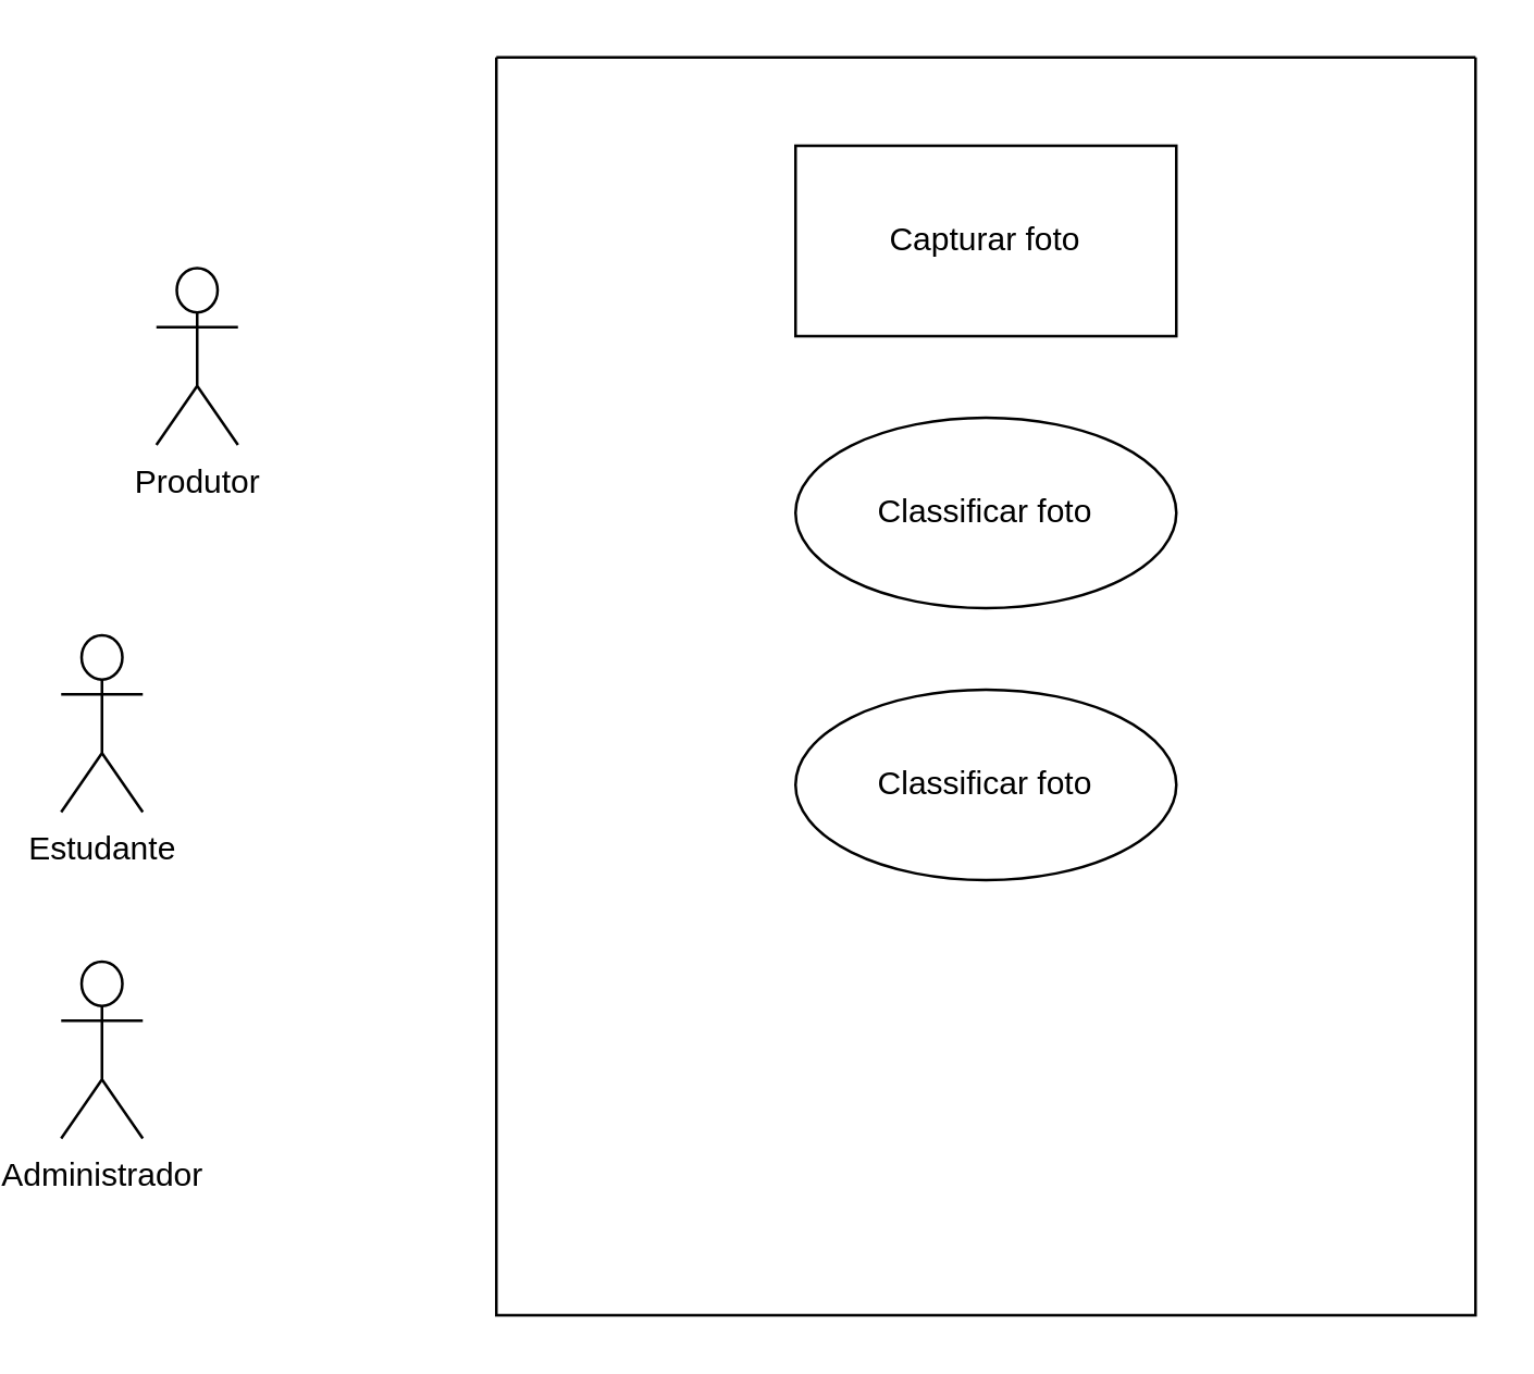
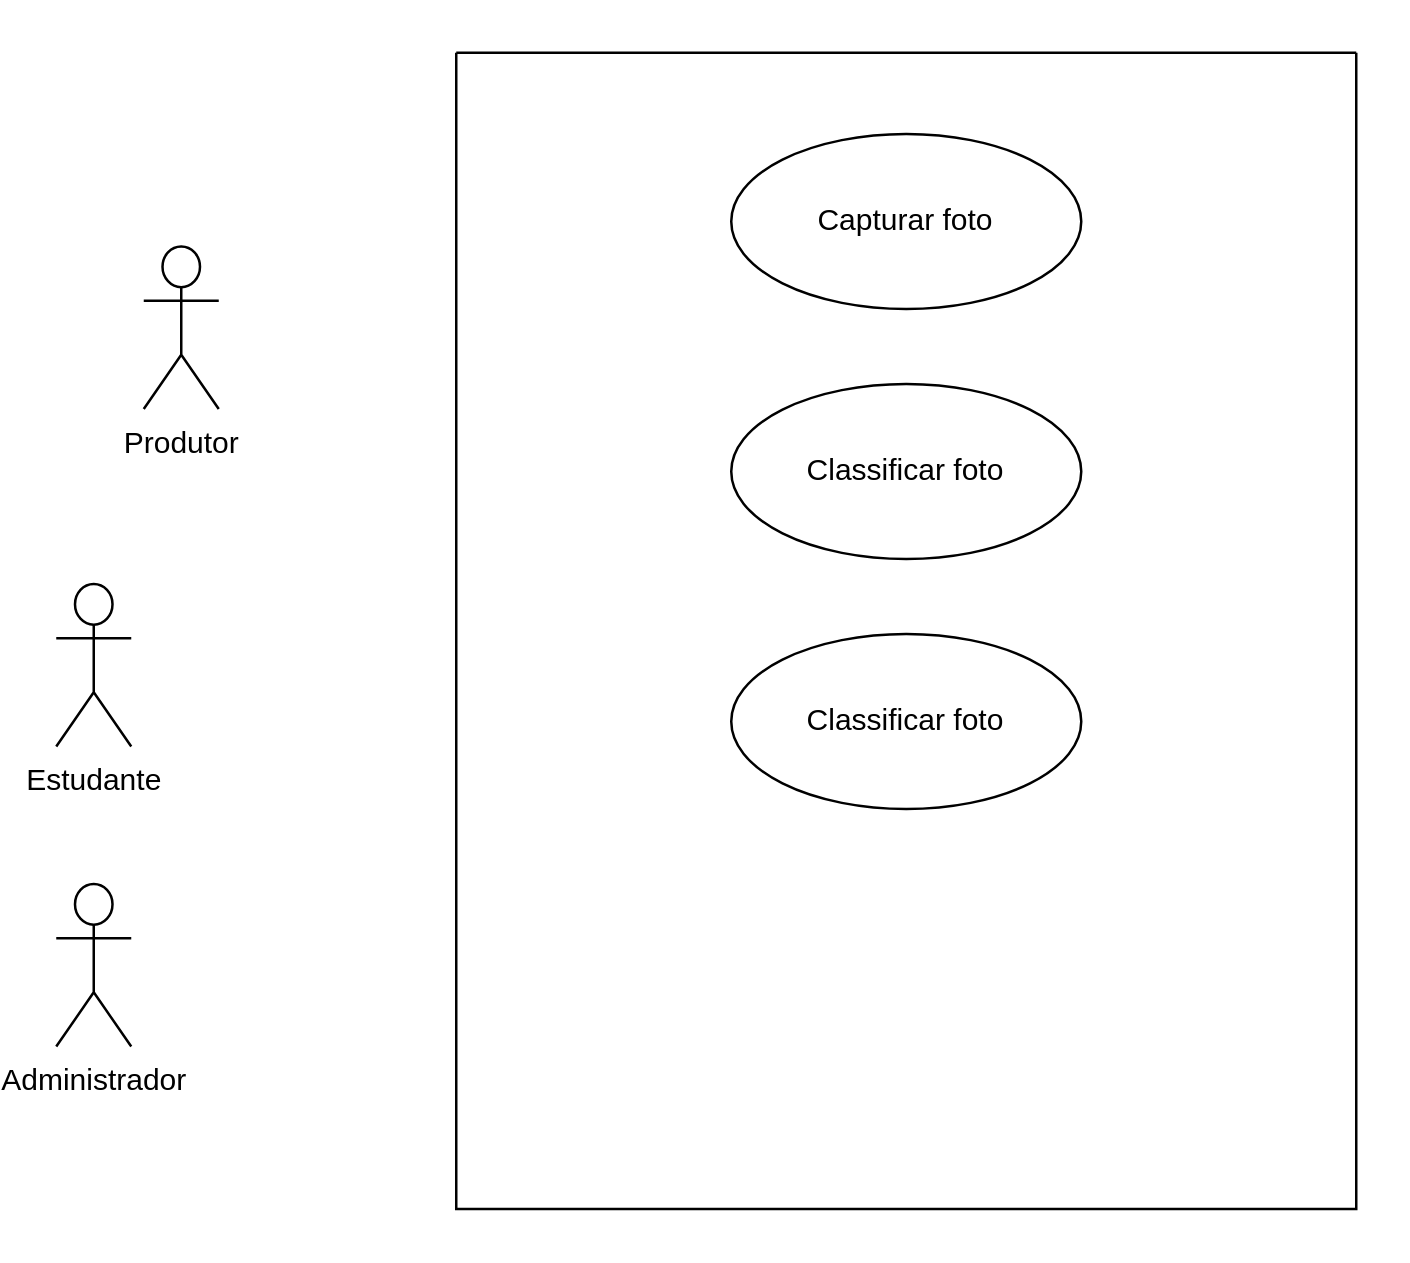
- <mxCell id="6" value="Capturar foto" style="whiteSpace=wrap;html=1;rounded=0;" vertex="1" parent="5"><mxGeometry x="110" y="32.5" width="140" height="70" as="geometry" /></mxCell>
+ <mxCell id="6" value="Capturar foto" style="ellipse;whiteSpace=wrap;html=1;" vertex="1" parent="5"><mxGeometry x="110" y="32.5" width="140" height="70" as="geometry" /></mxCell>
